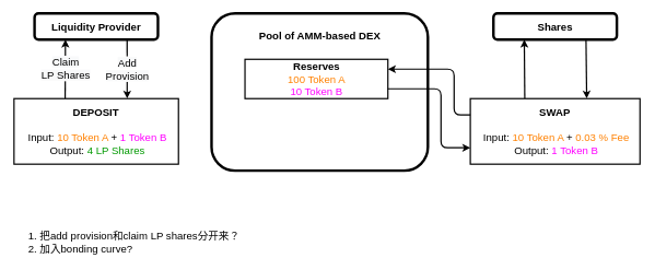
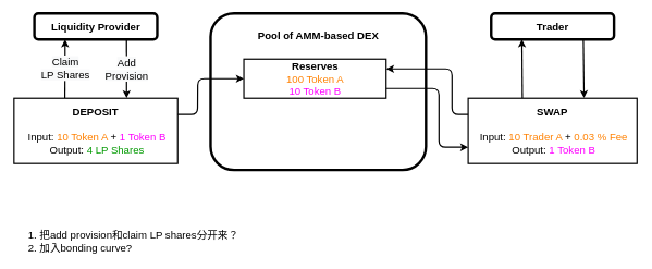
- <mxCell id="3" value="&lt;b&gt;Shares&lt;/b&gt;" style="rounded=1;whiteSpace=wrap;html=1;shadow=0;fontSize=16;strokeWidth=4;fillColor=none;gradientColor=none;" parent="1" vertex="1"><mxGeometry x="751.64" y="20" width="188.25" height="40" as="geometry" /></mxCell>
+ <mxCell id="3" value="&lt;b&gt;Trader&lt;/b&gt;" style="rounded=1;whiteSpace=wrap;html=1;shadow=0;fontSize=16;strokeWidth=4;fillColor=none;gradientColor=none;" parent="1" vertex="1"><mxGeometry x="751.64" y="20" width="188.25" height="40" as="geometry" /></mxCell>
+ <mxCell id="15" value="" style="endArrow=classic;html=1;rounded=1;fontSize=16;strokeWidth=2;entryX=0;entryY=0.5;entryDx=0;entryDy=0;exitX=1;exitY=0.25;exitDx=0;exitDy=0;" parent="1" source="5" target="7" edge="1"><mxGeometry width="50" height="50" relative="1" as="geometry"><mxPoint x="809.438" y="159.8" as="sourcePoint" /><mxPoint x="808.702" y="70" as="targetPoint" /><Array as="points"><mxPoint x="301.64" y="175" /><mxPoint x="302" y="120" /></Array></mxGeometry></mxCell>
- <mxCell id="6" value="&lt;div&gt;&lt;b&gt;SWAP&lt;/b&gt;&lt;/div&gt;&lt;div&gt;&lt;br&gt;&lt;/div&gt;&lt;span style=&quot;text-align: left&quot;&gt;&amp;nbsp;Input: &lt;font color=&quot;#ff8000&quot;&gt;10 Token A&lt;/font&gt; + &lt;font color=&quot;#ff8000&quot;&gt;0.03 % Fee&lt;/font&gt;&lt;/span&gt;&lt;br style=&quot;text-align: left&quot;&gt;&lt;span style=&quot;text-align: left&quot;&gt;&amp;nbsp;Output: &lt;font color=&quot;#ff00ff&quot;&gt;1 Token B&lt;/font&gt;&lt;/span&gt;" style="rounded=0;whiteSpace=wrap;html=1;shadow=0;fontSize=16;strokeWidth=2;fillColor=none;gradientColor=none;" parent="1" vertex="1"><mxGeometry x="716.36" y="150" width="258.81" height="100" as="geometry" /></mxCell>
+ <mxCell id="6" value="&lt;div&gt;&lt;b&gt;SWAP&lt;/b&gt;&lt;/div&gt;&lt;div&gt;&lt;br&gt;&lt;/div&gt;&lt;span style=&quot;text-align: left&quot;&gt;&amp;nbsp;Input: &lt;font color=&quot;#ff8000&quot;&gt;10 Trader A&lt;/font&gt; + &lt;font color=&quot;#ff8000&quot;&gt;0.03 % Fee&lt;/font&gt;&lt;/span&gt;&lt;br style=&quot;text-align: left&quot;&gt;&lt;span style=&quot;text-align: left&quot;&gt;&amp;nbsp;Output: &lt;font color=&quot;#ff00ff&quot;&gt;1 Token B&lt;/font&gt;&lt;/span&gt;" style="rounded=0;whiteSpace=wrap;html=1;shadow=0;fontSize=16;strokeWidth=2;fillColor=none;gradientColor=none;" parent="1" vertex="1"><mxGeometry x="716.36" y="150" width="258.81" height="100" as="geometry" /></mxCell>
